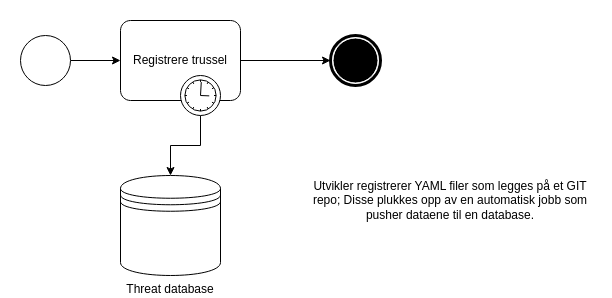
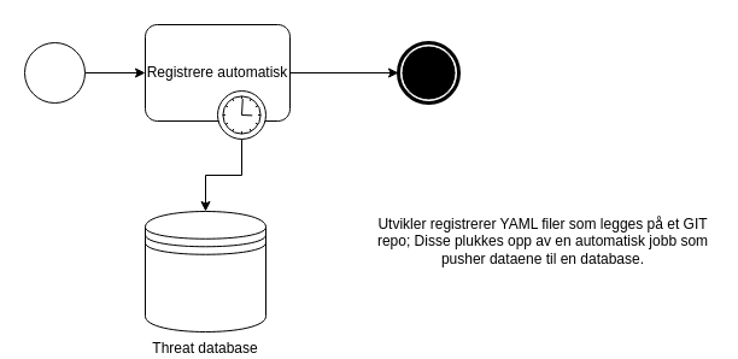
- <mxCell id="4" value="Registrere trussel" style="points=[[0.25,0,0],[0.5,0,0],[0.75,0,0],[1,0.25,0],[1,0.5,0],[1,0.75,0],[0.75,1,0],[0.5,1,0],[0.25,1,0],[0,0.75,0],[0,0.5,0],[0,0.25,0]];shape=mxgraph.bpmn.task;whiteSpace=wrap;rectStyle=rounded;size=10;html=1;taskMarker=abstract;" vertex="1" parent="1"><mxGeometry x="120" y="20" width="120" height="80" as="geometry" /></mxCell>
+ <mxCell id="4" value="Registrere automatisk" style="points=[[0.25,0,0],[0.5,0,0],[0.75,0,0],[1,0.25,0],[1,0.5,0],[1,0.75,0],[0.75,1,0],[0.5,1,0],[0.25,1,0],[0,0.75,0],[0,0.5,0],[0,0.25,0]];shape=mxgraph.bpmn.task;whiteSpace=wrap;rectStyle=rounded;size=10;html=1;taskMarker=abstract;" vertex="1" parent="1"><mxGeometry x="120" y="20" width="120" height="80" as="geometry" /></mxCell>
